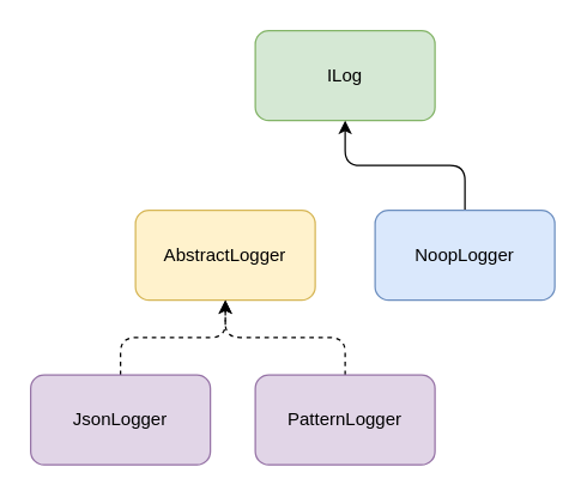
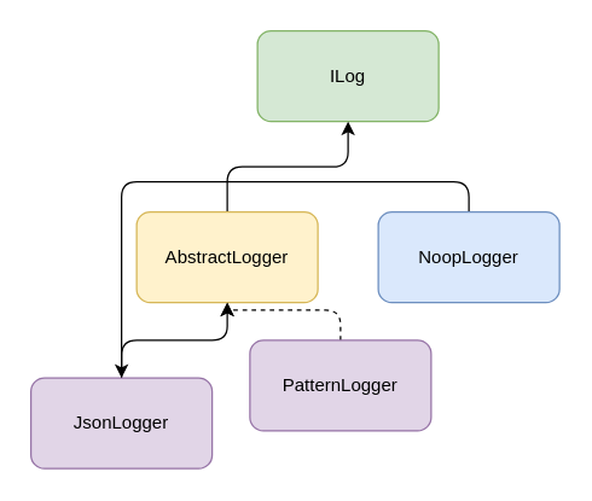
+ <mxCell id="3" style="edgeStyle=orthogonalEdgeStyle;orthogonalLoop=1;jettySize=auto;html=1;exitX=0.5;exitY=0;exitDx=0;exitDy=0;entryX=0.5;entryY=1;entryDx=0;entryDy=0;" edge="1" parent="1" source="4" target="2"><mxGeometry relative="1" as="geometry" /></mxCell>
- <mxCell id="9" style="edgeStyle=orthogonalEdgeStyle;orthogonalLoop=1;jettySize=auto;html=1;exitX=0.5;exitY=0;exitDx=0;exitDy=0;entryX=0.5;entryY=1;entryDx=0;entryDy=0;" edge="1" parent="1" source="10" target="2"><mxGeometry relative="1" as="geometry" /></mxCell>
+ <mxCell id="9" style="edgeStyle=orthogonalEdgeStyle;orthogonalLoop=1;jettySize=auto;html=1;exitX=0.5;exitY=0;exitDx=0;exitDy=0;" edge="1" parent="1" source="10" target="6"><mxGeometry relative="1" as="geometry" /></mxCell>
- <mxCell id="5" style="edgeStyle=orthogonalEdgeStyle;orthogonalLoop=1;jettySize=auto;html=1;exitX=0.5;exitY=0;exitDx=0;exitDy=0;entryX=0.5;entryY=1;entryDx=0;entryDy=0;dashed=1;" edge="1" parent="1" source="6" target="4"><mxGeometry relative="1" as="geometry" /></mxCell>
+ <mxCell id="5" style="edgeStyle=orthogonalEdgeStyle;orthogonalLoop=1;jettySize=auto;html=1;exitX=0.5;exitY=0;exitDx=0;exitDy=0;entryX=0.5;entryY=1;entryDx=0;entryDy=0;" edge="1" parent="1" source="6" target="4"><mxGeometry relative="1" as="geometry" /></mxCell>
- <mxCell id="8" value="PatternLogger" style="whiteSpace=wrap;html=1;fillColor=#e1d5e7;strokeColor=#9673a6;rounded=1;" vertex="1" parent="1"><mxGeometry x="170" y="250" width="120" height="60" as="geometry" /></mxCell>
+ <mxCell id="8" value="PatternLogger" style="whiteSpace=wrap;html=1;fillColor=#e1d5e7;strokeColor=#9673a6;rounded=1;" vertex="1" parent="1"><mxGeometry x="165" y="225" width="120" height="60" as="geometry" /></mxCell>
